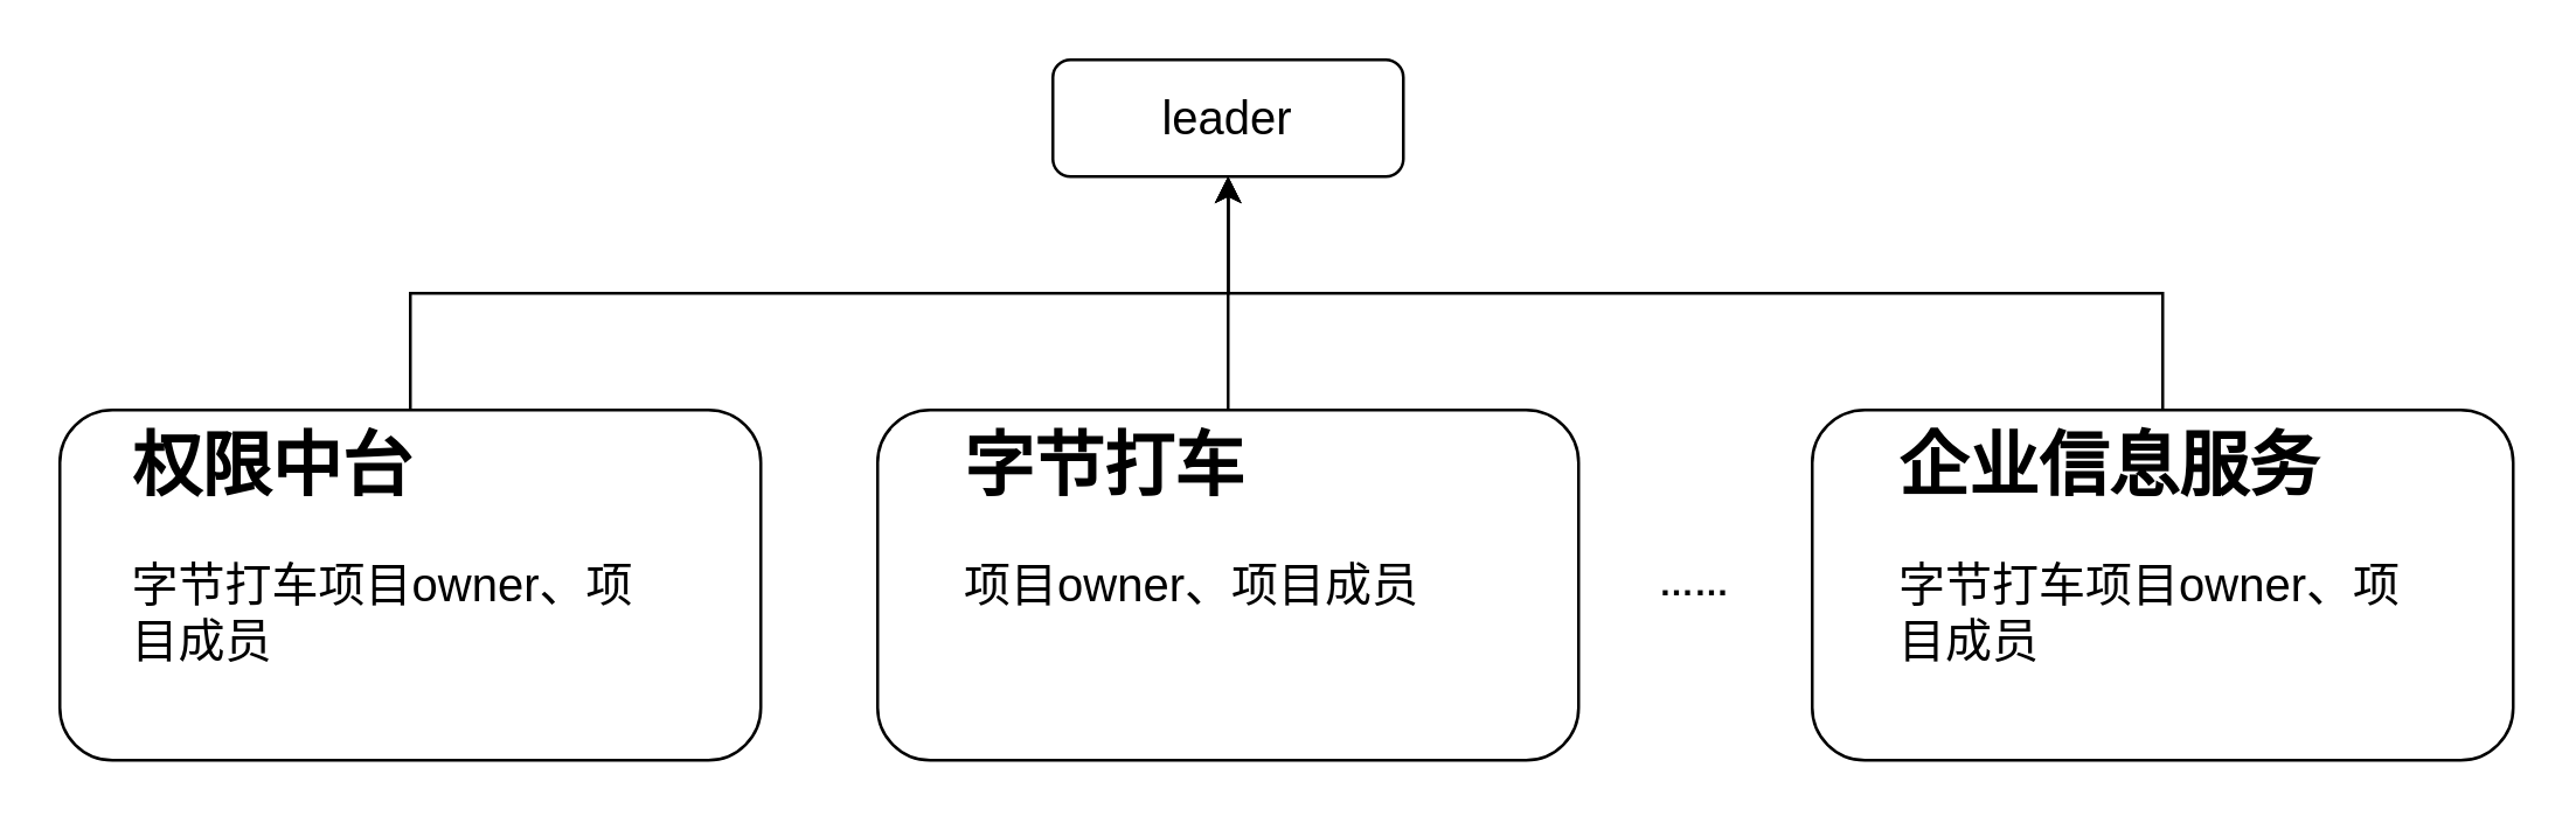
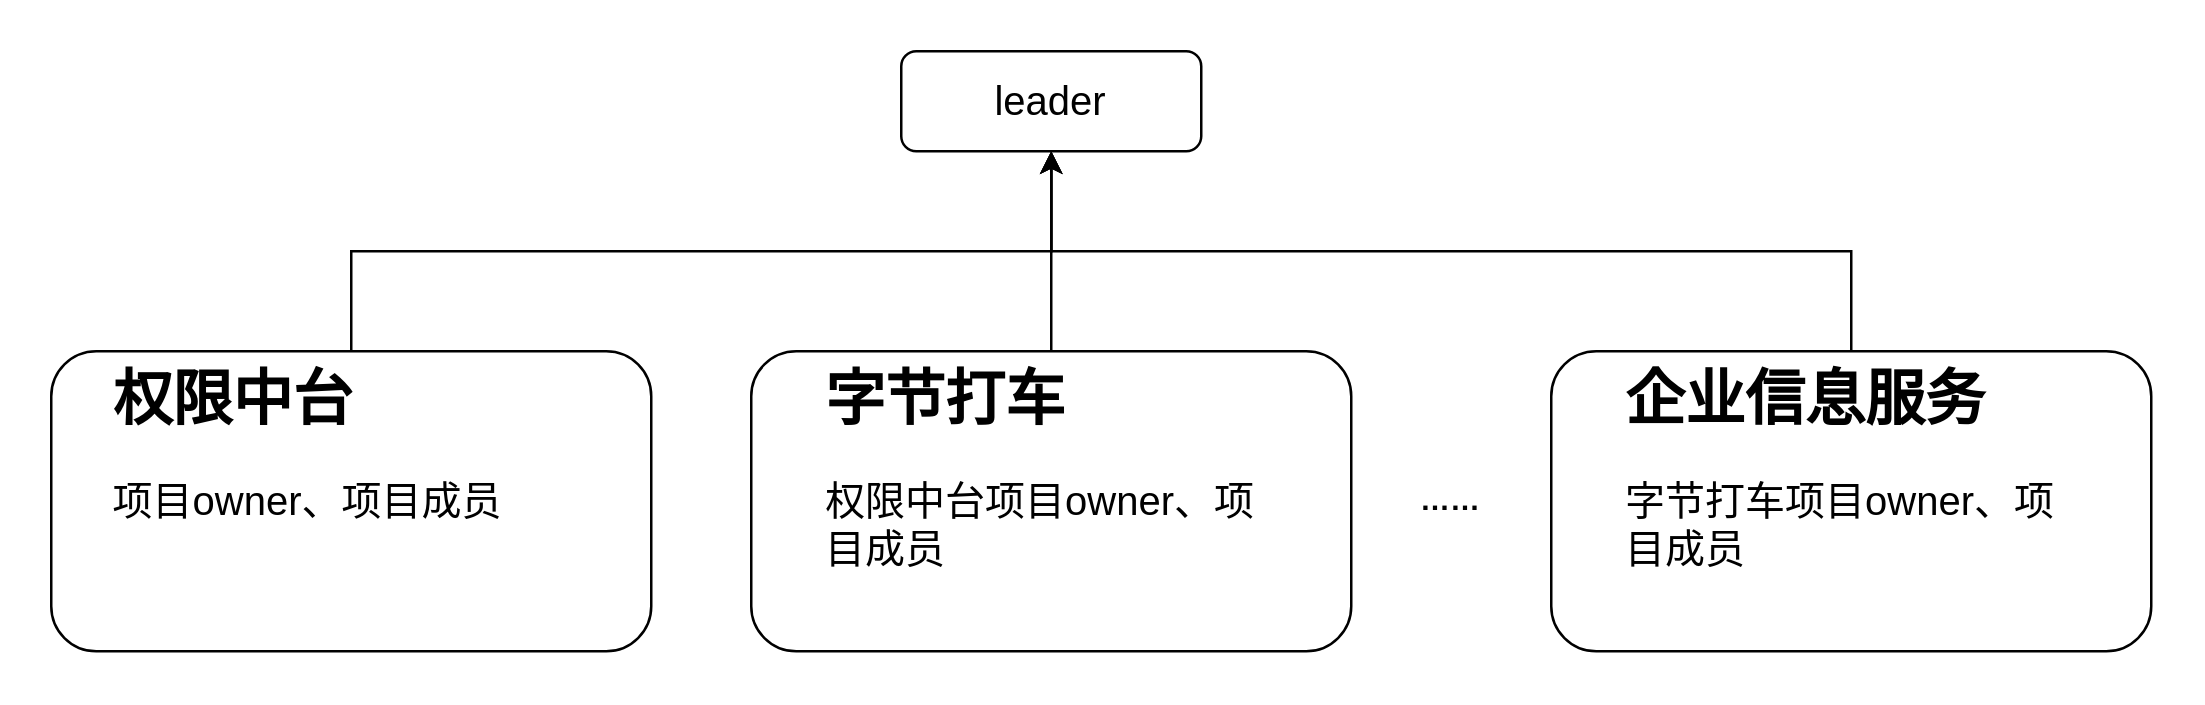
- <mxCell id="10" value="&lt;h1&gt;权限中台&lt;/h1&gt;&lt;p&gt;&lt;font style=&quot;font-size: 16px&quot;&gt;字节打车项目owner、项目成员&lt;/font&gt;&lt;/p&gt;" style="text;html=1;strokeColor=none;fillColor=none;spacing=5;spacingTop=-20;whiteSpace=wrap;overflow=hidden;rounded=0;" parent="1" vertex="1"><mxGeometry x="40" y="140" width="190" height="120" as="geometry" /></mxCell>
+ <mxCell id="10" value="&lt;h1&gt;权限中台&lt;/h1&gt;&lt;p&gt;&lt;font style=&quot;font-size: 16px&quot;&gt;项目owner、项目成员&lt;/font&gt;&lt;/p&gt;" style="text;html=1;strokeColor=none;fillColor=none;spacing=5;spacingTop=-20;whiteSpace=wrap;overflow=hidden;rounded=0;" parent="1" vertex="1"><mxGeometry x="40" y="140" width="190" height="120" as="geometry" /></mxCell>
- <mxCell id="11" value="&lt;h1&gt;字节打车&lt;/h1&gt;&lt;p&gt;&lt;font style=&quot;font-size: 16px&quot;&gt;项目owner、项目成员&lt;/font&gt;&lt;/p&gt;" style="text;html=1;strokeColor=none;fillColor=none;spacing=5;spacingTop=-20;whiteSpace=wrap;overflow=hidden;rounded=0;" parent="1" vertex="1"><mxGeometry x="325" y="140" width="190" height="120" as="geometry" /></mxCell>
+ <mxCell id="11" value="&lt;h1&gt;字节打车&lt;/h1&gt;&lt;p&gt;&lt;font style=&quot;font-size: 16px&quot;&gt;权限中台项目owner、项目成员&lt;/font&gt;&lt;/p&gt;" style="text;html=1;strokeColor=none;fillColor=none;spacing=5;spacingTop=-20;whiteSpace=wrap;overflow=hidden;rounded=0;" parent="1" vertex="1"><mxGeometry x="325" y="140" width="190" height="120" as="geometry" /></mxCell>
